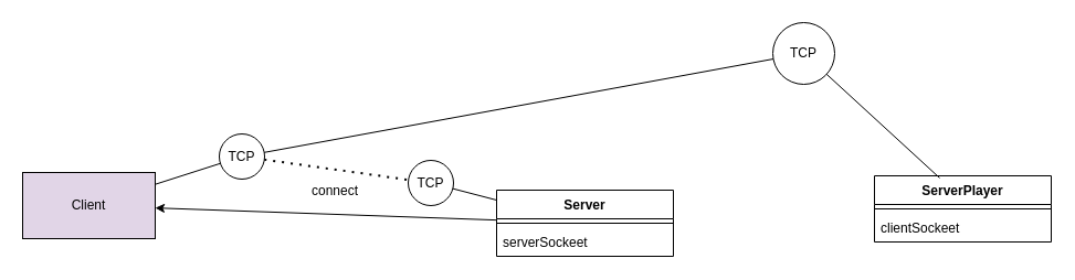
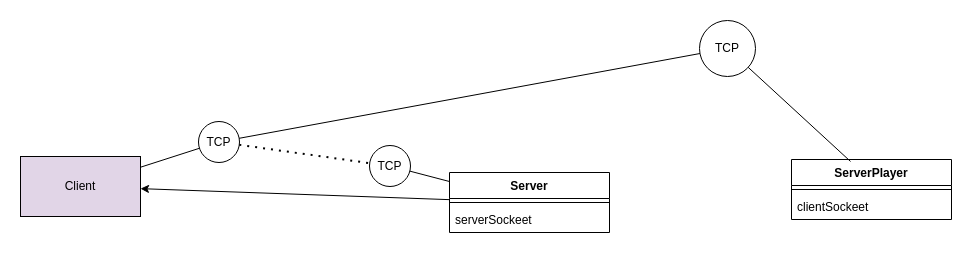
- <mxCell id="17" value="connect" style="text;strokeColor=none;fillColor=none;spacingLeft=4;spacingRight=4;overflow=hidden;rotatable=0;points=[[0,0.5],[1,0.5]];portConstraint=eastwest;fontSize=12;" vertex="1" parent="1"><mxGeometry x="276" y="159" width="56" height="24" as="geometry" /></mxCell>
